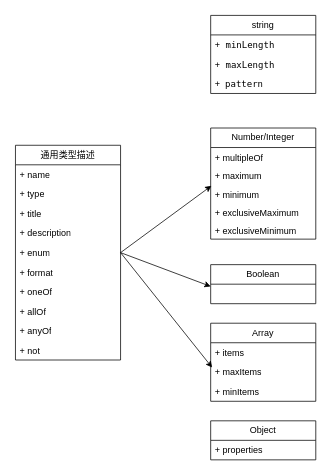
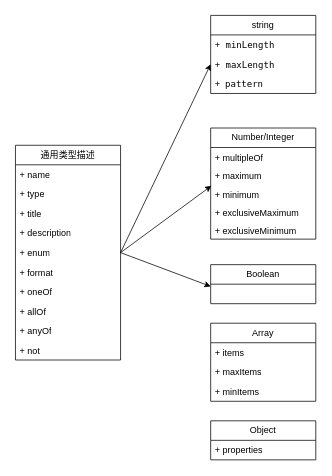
+ <mxCell id="31" style="rounded=0;orthogonalLoop=1;jettySize=auto;html=1;exitX=1;exitY=0.5;exitDx=0;exitDy=0;entryX=0;entryY=0.5;entryDx=0;entryDy=0;" edge="1" parent="1" source="7" target="15"><mxGeometry relative="1" as="geometry" /></mxCell>
- <mxCell id="34" style="rounded=0;orthogonalLoop=1;jettySize=auto;html=1;exitX=1;exitY=0.5;exitDx=0;exitDy=0;entryX=0.014;entryY=0.269;entryDx=0;entryDy=0;entryPerimeter=0;" edge="1" parent="1" source="7" target="27"><mxGeometry relative="1" as="geometry" /></mxCell>
